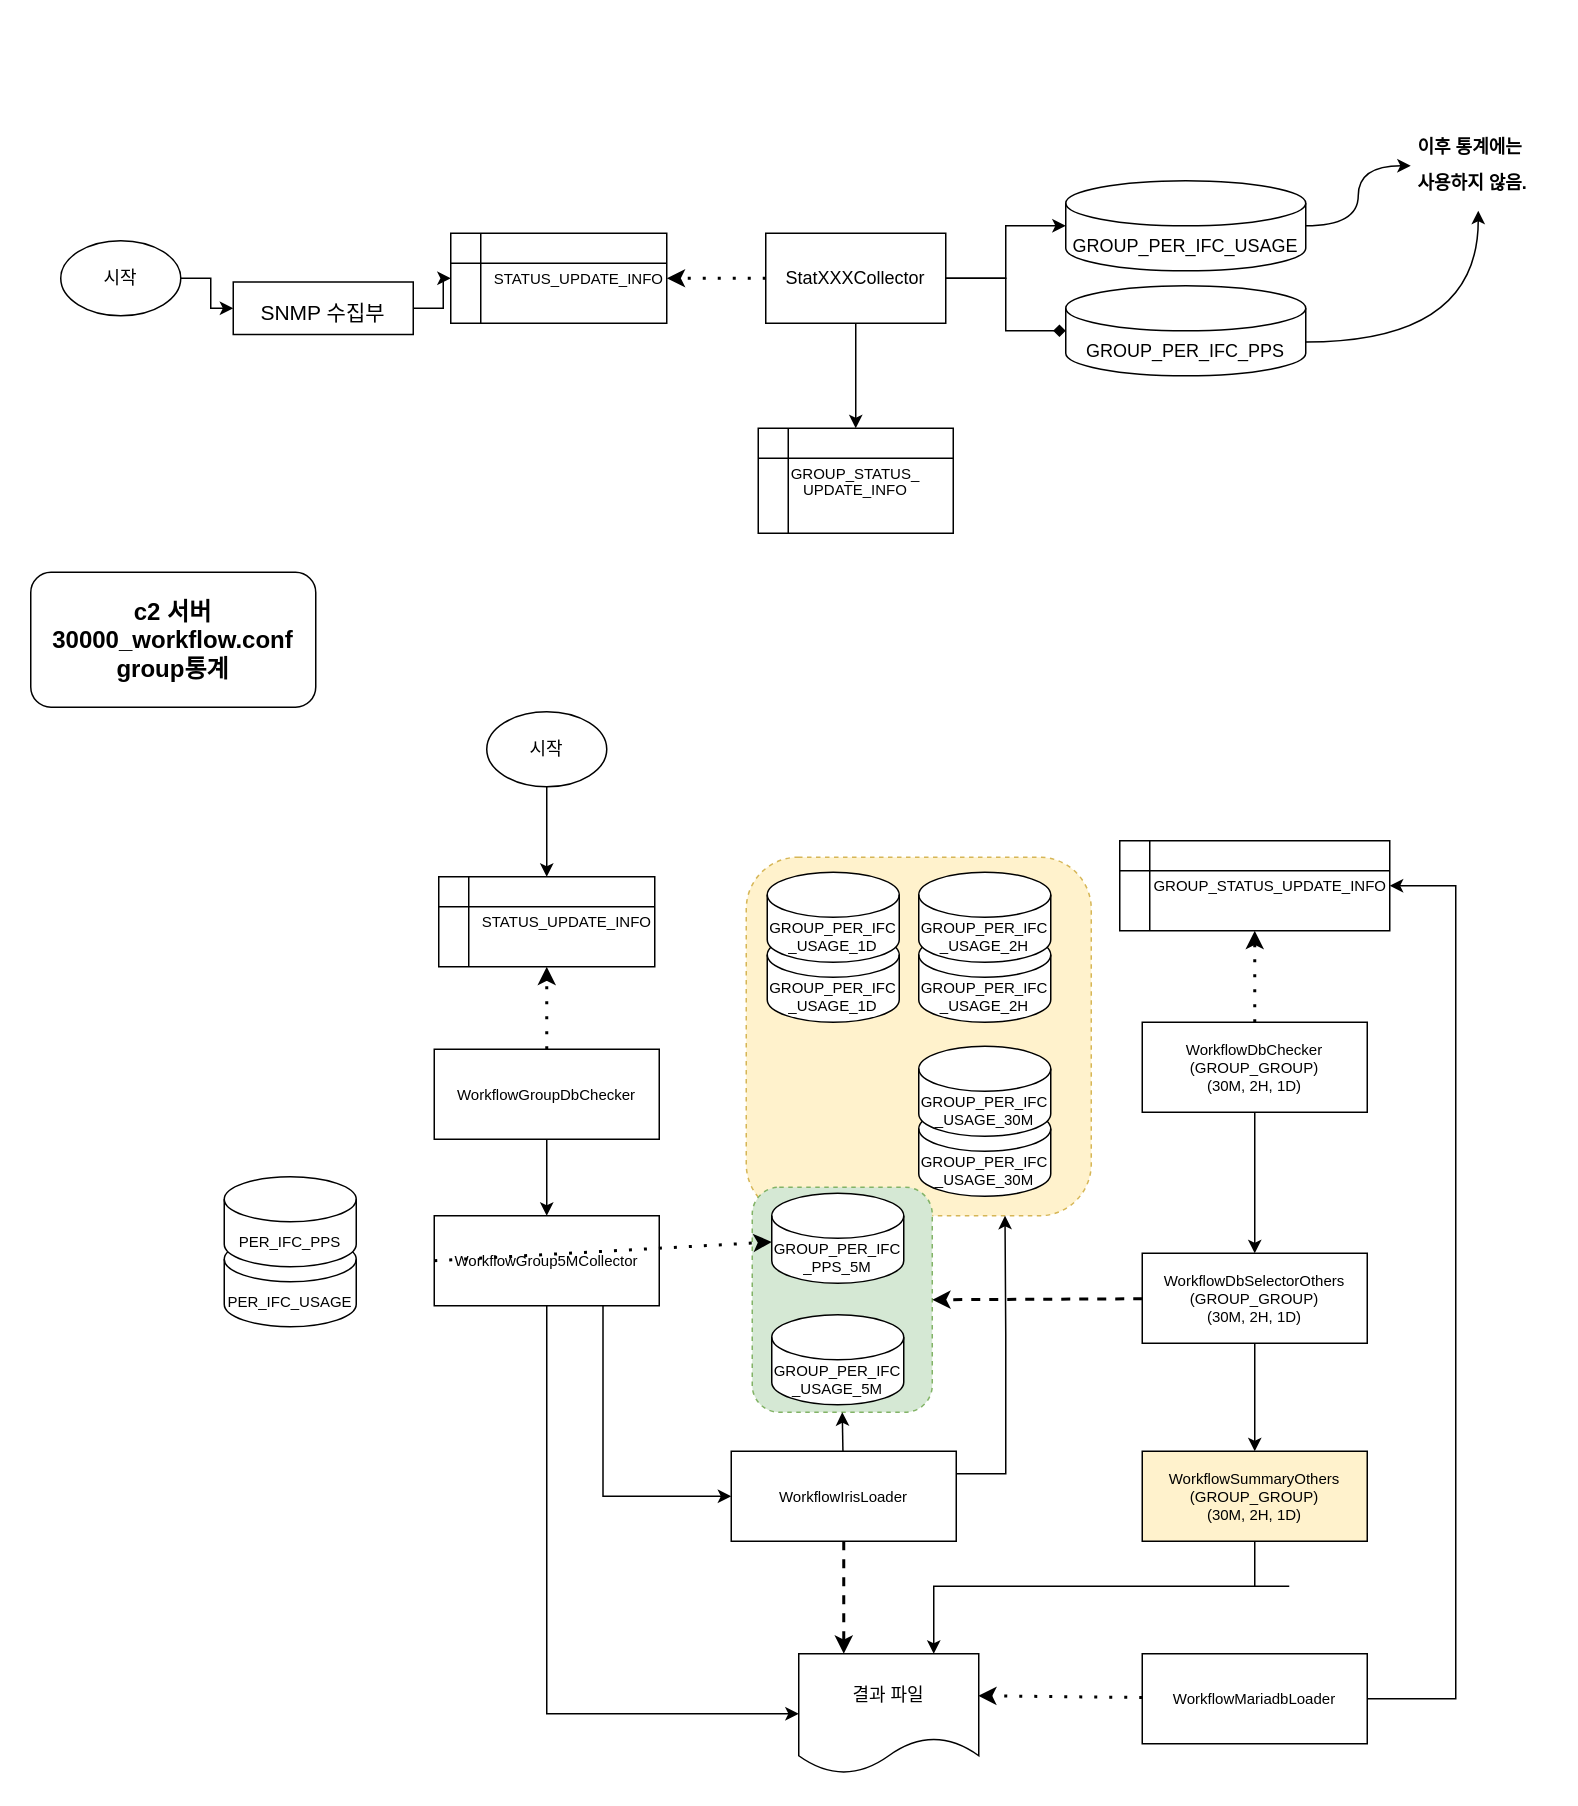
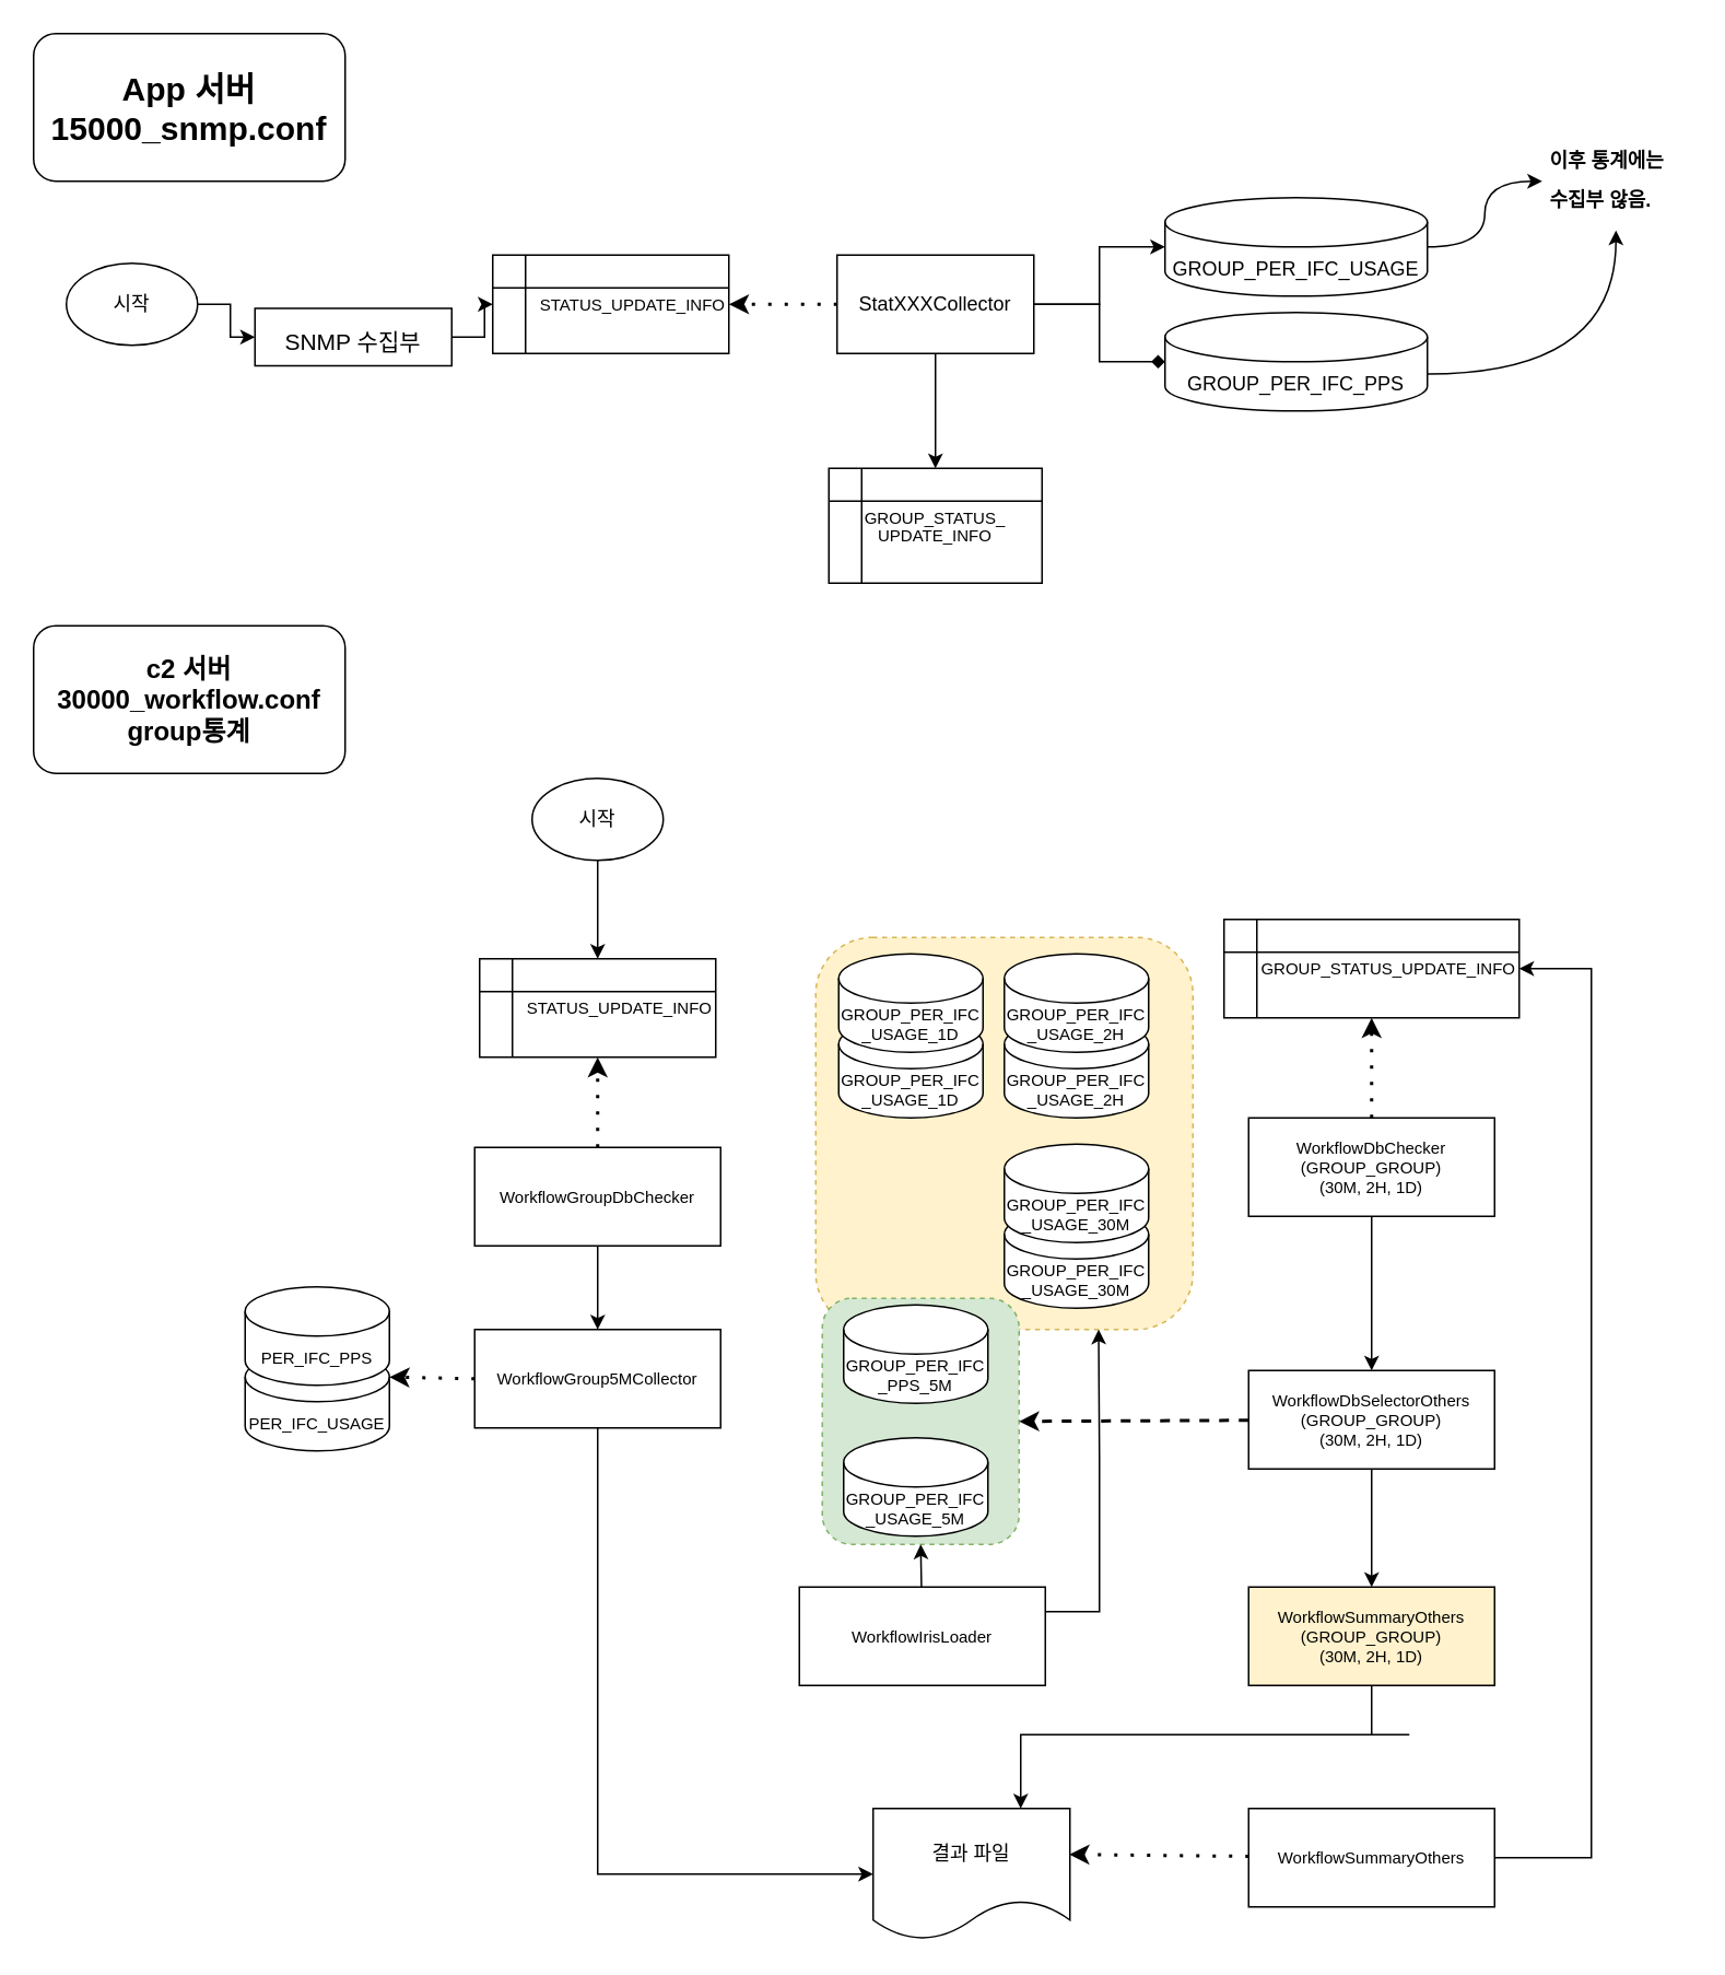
+ <mxCell id="13" value="App 서버&lt;br&gt;15000_snmp.conf" style="rounded=1;whiteSpace=wrap;html=1;fontSize=20;fontStyle=1" vertex="1" parent="1"><mxGeometry width="190" height="90" as="geometry" x="20" y="20" /></mxCell>
- <mxCell id="30" value="&lt;h1&gt;&lt;font style=&quot;font-size: 12px;&quot;&gt;이후 통계에는 사용하지 않음.&lt;/font&gt;&lt;/h1&gt;" style="text;html=1;strokeColor=none;fillColor=none;spacing=5;spacingTop=-20;whiteSpace=wrap;overflow=hidden;rounded=0;fontSize=10;" vertex="1" parent="1"><mxGeometry x="940" y="80" width="90" height="60" as="geometry" /></mxCell>
+ <mxCell id="30" value="&lt;h1&gt;&lt;font style=&quot;font-size: 12px;&quot;&gt;이후 통계에는 수집부 않음.&lt;/font&gt;&lt;/h1&gt;" style="text;html=1;strokeColor=none;fillColor=none;spacing=5;spacingTop=-20;whiteSpace=wrap;overflow=hidden;rounded=0;fontSize=10;" vertex="1" parent="1"><mxGeometry x="940" y="80" width="90" height="60" as="geometry" /></mxCell>
- <mxCell id="28" value="" style="rounded=0;orthogonalLoop=1;jettySize=auto;html=1;dashed=1;dashPattern=1 4;strokeWidth=2;fontSize=14;exitX=0;exitY=0.5;exitDx=0;exitDy=0;" edge="1" parent="1" source="27" target="29"><mxGeometry relative="1" as="geometry"><mxPoint x="685" y="445" as="sourcePoint" /><mxPoint x="230" y="860.5" as="targetPoint" /></mxGeometry></mxCell>
+ <mxCell id="28" value="" style="rounded=0;orthogonalLoop=1;jettySize=auto;html=1;dashed=1;dashPattern=1 4;strokeWidth=2;fontSize=14;exitX=0;exitY=0.5;exitDx=0;exitDy=0;entryX=1;entryY=0;entryDx=0;entryDy=15;entryPerimeter=0;" edge="1" parent="1" source="27" target="51"><mxGeometry relative="1" as="geometry"><mxPoint x="685" y="445" as="sourcePoint" /><mxPoint x="230" y="860.5" as="targetPoint" /></mxGeometry></mxCell>
- <mxCell id="26" style="edgeStyle=orthogonalEdgeStyle;rounded=0;orthogonalLoop=1;jettySize=auto;html=1;exitX=0.75;exitY=1;exitDx=0;exitDy=0;entryX=0;entryY=0.5;entryDx=0;entryDy=0;strokeWidth=1;fontSize=12;" edge="1" parent="1" source="27" target="36"><mxGeometry relative="1" as="geometry" /></mxCell>
- <mxCell id="33" value="" style="edgeStyle=none;rounded=0;orthogonalLoop=1;jettySize=auto;html=1;strokeWidth=2;fontSize=12;dashed=1;entryX=0.25;entryY=0;entryDx=0;entryDy=0;" edge="1" parent="1" source="36" target="50"><mxGeometry relative="1" as="geometry" /></mxCell>
- <mxCell id="38" value="&lt;font style=&quot;font-size: 10px;&quot;&gt;WorkflowMariadbLoader&lt;/font&gt;" style="rounded=0;whiteSpace=wrap;html=1;" vertex="1" parent="1"><mxGeometry x="761" y="1102" width="150" height="60" as="geometry" /></mxCell>
+ <mxCell id="38" value="&lt;font style=&quot;font-size: 10px;&quot;&gt;WorkflowSummaryOthers&lt;/font&gt;" style="rounded=0;whiteSpace=wrap;html=1;" vertex="1" parent="1"><mxGeometry x="761" y="1102" width="150" height="60" as="geometry" /></mxCell>
